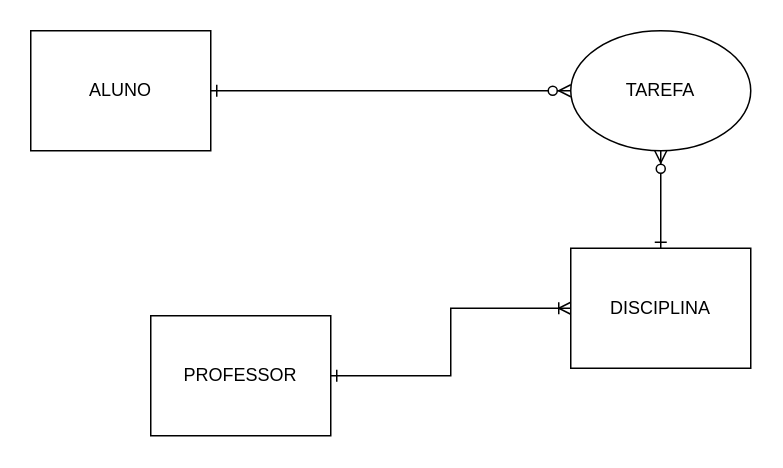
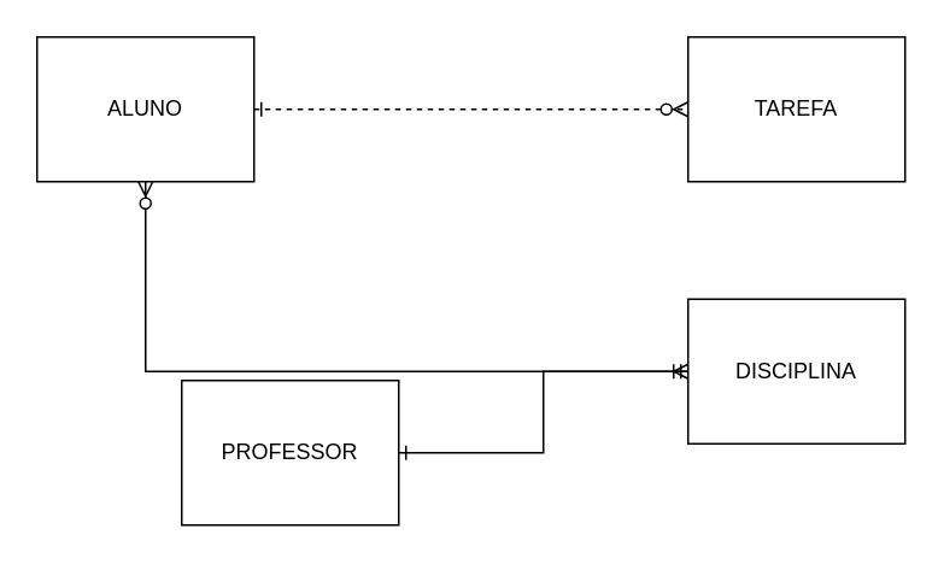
- <mxCell id="4" value="" style="edgeStyle=entityRelationEdgeStyle;fontSize=12;html=1;endArrow=ERzeroToMany;endFill=1;exitX=1;exitY=0.5;exitDx=0;exitDy=0;startArrow=ERone;startFill=0;" edge="1" parent="1" source="2" target="3"><mxGeometry width="100" height="100" relative="1" as="geometry"><mxPoint x="130" y="160" as="sourcePoint" /><mxPoint x="230" y="60" as="targetPoint" /></mxGeometry></mxCell>
+ <mxCell id="4" value="" style="edgeStyle=entityRelationEdgeStyle;fontSize=12;html=1;endArrow=ERzeroToMany;endFill=1;exitX=1;exitY=0.5;exitDx=0;exitDy=0;startArrow=ERone;startFill=0;dashed=1;" edge="1" parent="1" source="2" target="3"><mxGeometry width="100" height="100" relative="1" as="geometry"><mxPoint x="130" y="160" as="sourcePoint" /><mxPoint x="230" y="60" as="targetPoint" /></mxGeometry></mxCell>
- <mxCell id="3" value="TAREFA" style="ellipse;whiteSpace=wrap;html=1;align=center;" vertex="1" parent="1"><mxGeometry x="380" y="20" width="120" height="80" as="geometry" /></mxCell>
+ <mxCell id="3" value="TAREFA" style="whiteSpace=wrap;html=1;align=center;" vertex="1" parent="1"><mxGeometry x="380" y="20" width="120" height="80" as="geometry" /></mxCell>
- <mxCell id="5" style="edgeStyle=orthogonalEdgeStyle;rounded=0;orthogonalLoop=1;jettySize=auto;html=1;entryX=0.5;entryY=1;entryDx=0;entryDy=0;startArrow=ERone;startFill=0;endArrow=ERzeroToMany;endFill=1;" edge="1" parent="1" source="6" target="3"><mxGeometry relative="1" as="geometry" /></mxCell>
+ <mxCell id="5" style="edgeStyle=orthogonalEdgeStyle;rounded=0;orthogonalLoop=1;jettySize=auto;html=1;startArrow=ERone;startFill=0;endArrow=ERzeroToMany;endFill=1;" edge="1" parent="1" source="6" target="2"><mxGeometry relative="1" as="geometry" /></mxCell>
